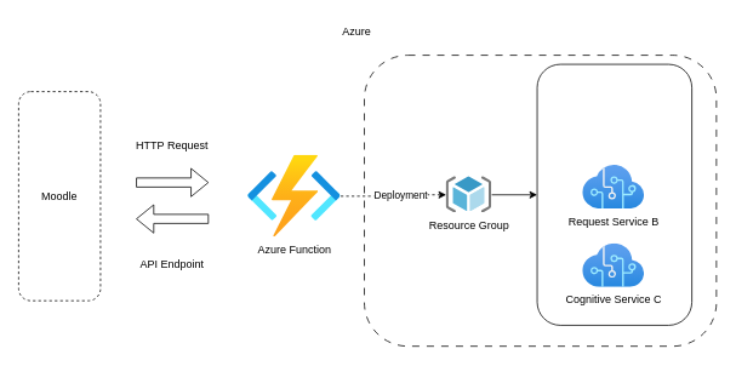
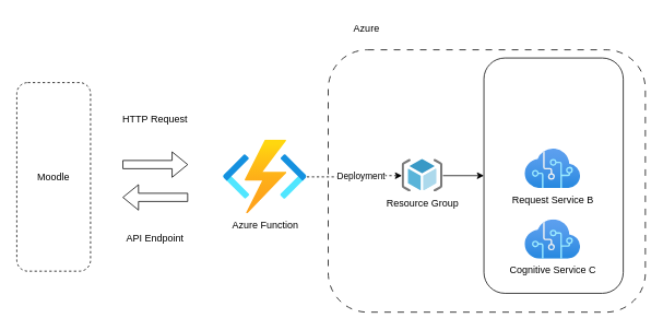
- <mxCell id="11" value="Azure" style="text;html=1;align=center;verticalAlign=middle;whiteSpace=wrap;rounded=0;" vertex="1" parent="1"><mxGeometry x="362" y="20" width="60" height="30" as="geometry" /></mxCell>
+ <mxCell id="11" value="Azure" style="text;html=1;align=center;verticalAlign=middle;whiteSpace=wrap;rounded=0;" vertex="1" parent="1"><mxGeometry x="417" y="20" width="60" height="30" as="geometry" /></mxCell>
- <mxCell id="7" value="HTTP Request" style="text;html=1;align=center;verticalAlign=middle;whiteSpace=wrap;rounded=0;" vertex="1" parent="1"><mxGeometry x="139" y="140" width="100" height="40" as="geometry" /></mxCell>
+ <mxCell id="7" value="HTTP Request" style="text;html=1;align=center;verticalAlign=middle;whiteSpace=wrap;rounded=0;" vertex="1" parent="1"><mxGeometry x="139" y="125" width="100" height="40" as="geometry" /></mxCell>
